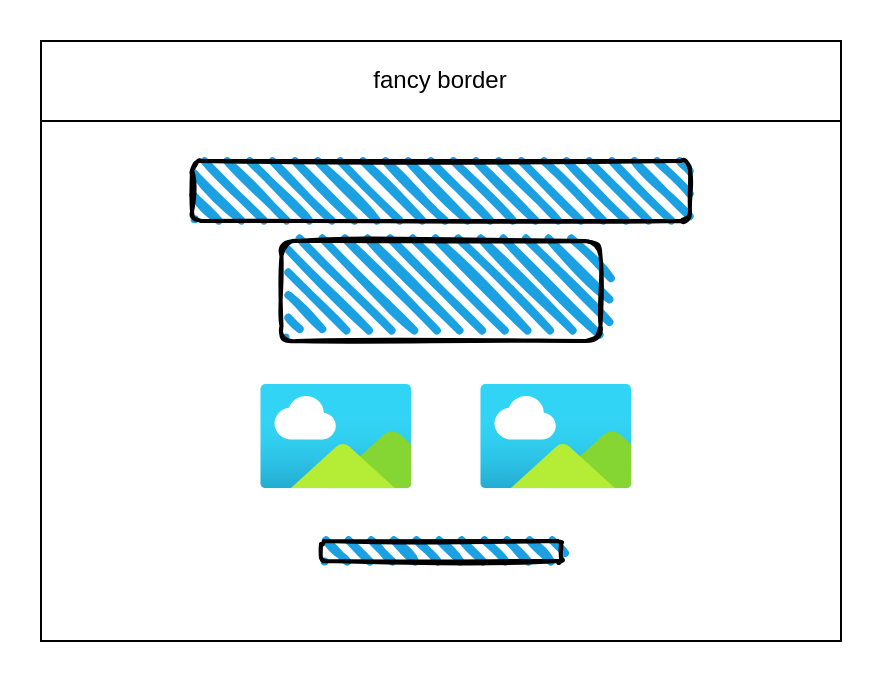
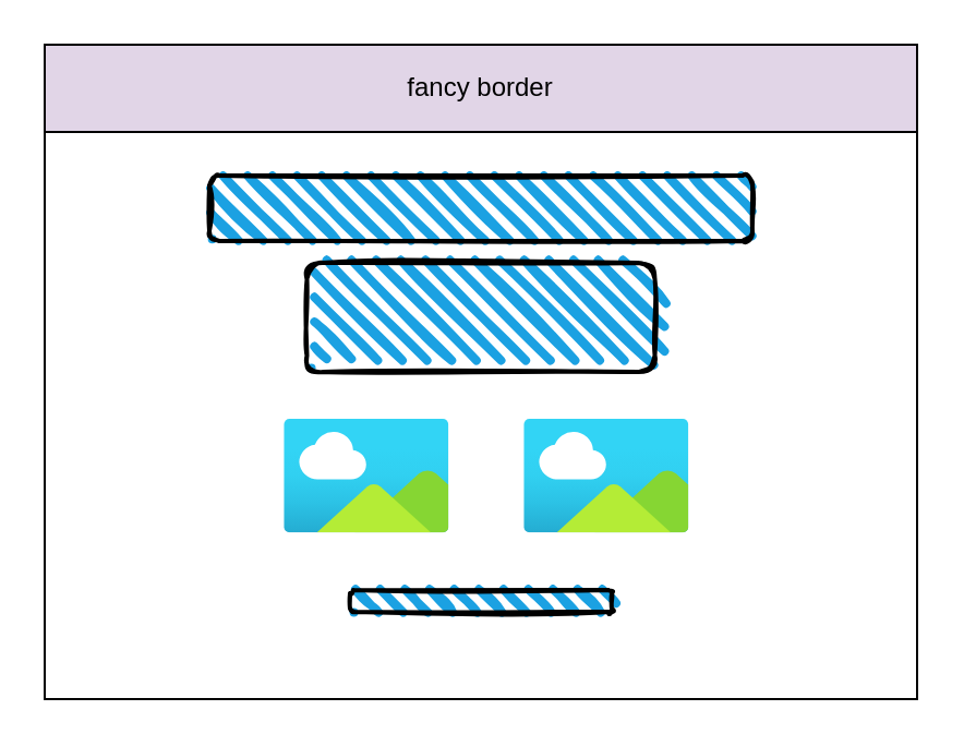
- <mxCell id="7" value="fancy border" style="rounded=0;whiteSpace=wrap;html=1;" vertex="1" parent="1"><mxGeometry x="20" y="20" width="400" height="40" as="geometry" /></mxCell>
+ <mxCell id="7" value="fancy border" style="rounded=0;whiteSpace=wrap;html=1;fillColor=#e1d5e7;" vertex="1" parent="1"><mxGeometry x="20" y="20" width="400" height="40" as="geometry" /></mxCell>
